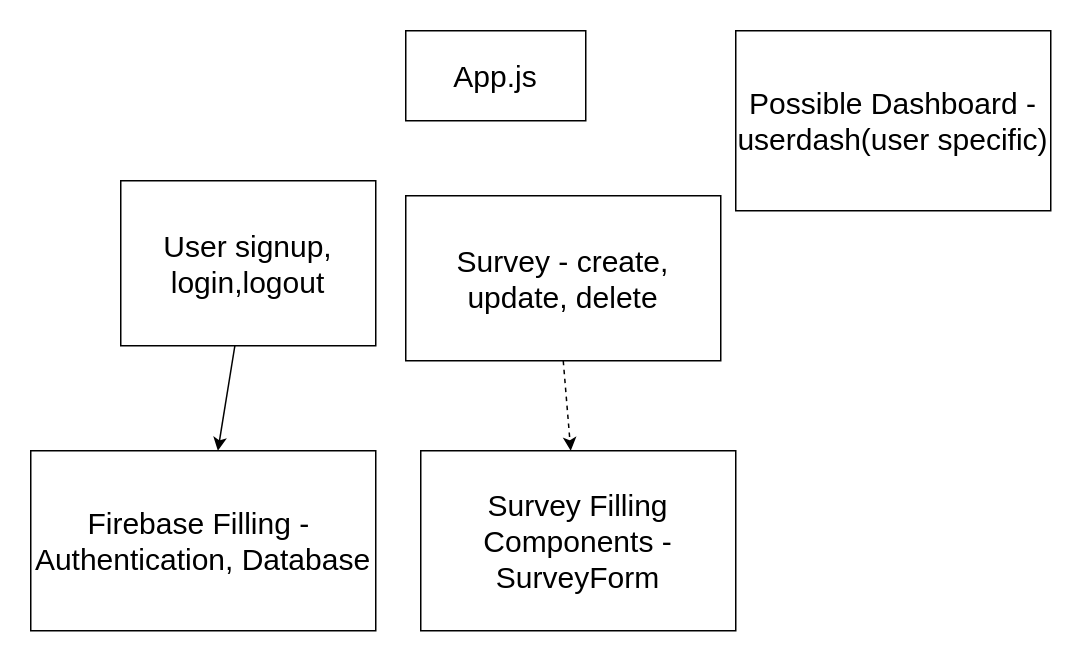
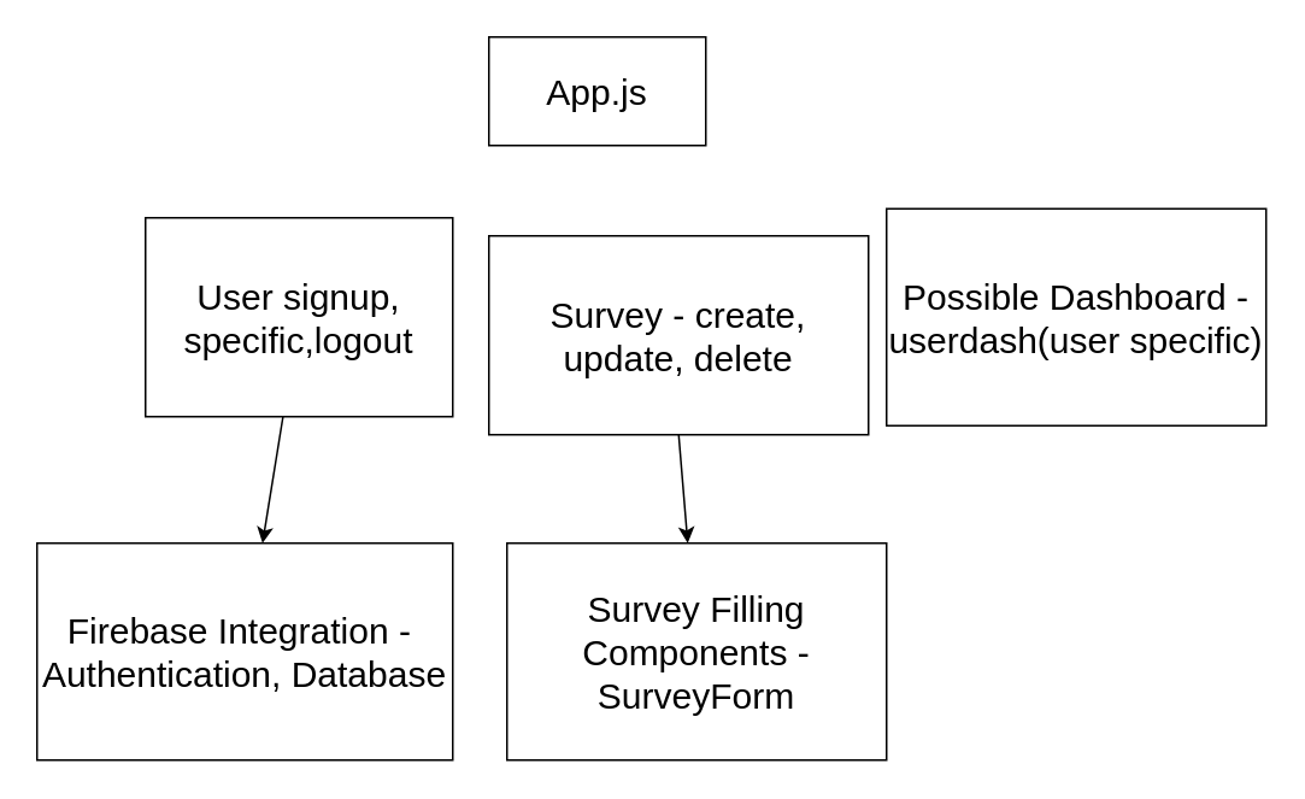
- <mxCell id="7" value="Possible Dashboard - userdash(user specific)" style="rounded=0;whiteSpace=wrap;html=1;fontSize=20;" vertex="1" parent="1"><mxGeometry x="490" y="20" width="210" height="120" as="geometry" /></mxCell>
+ <mxCell id="7" value="Possible Dashboard - userdash(user specific)" style="rounded=0;whiteSpace=wrap;html=1;fontSize=20;" vertex="1" parent="1"><mxGeometry x="490" y="115" width="210" height="120" as="geometry" /></mxCell>
- <mxCell id="4" value="User signup, login,logout" style="rounded=0;whiteSpace=wrap;html=1;fontSize=20;" vertex="1" parent="1"><mxGeometry x="80" y="120" width="170" height="110" as="geometry" /></mxCell>
+ <mxCell id="4" value="User signup, specific,logout" style="rounded=0;whiteSpace=wrap;html=1;fontSize=20;" vertex="1" parent="1"><mxGeometry x="80" y="120" width="170" height="110" as="geometry" /></mxCell>
- <mxCell id="5" style="edgeStyle=none;html=1;exitX=0.5;exitY=1;exitDx=0;exitDy=0;fontSize=20;dashed=1;" edge="1" parent="1" source="6" target="9"><mxGeometry relative="1" as="geometry" /></mxCell>
+ <mxCell id="5" style="edgeStyle=none;html=1;exitX=0.5;exitY=1;exitDx=0;exitDy=0;fontSize=20;" edge="1" parent="1" source="6" target="9"><mxGeometry relative="1" as="geometry" /></mxCell>
- <mxCell id="8" value="Firebase Filling -&amp;nbsp;&lt;br&gt;Authentication, Database" style="rounded=0;whiteSpace=wrap;html=1;fontSize=20;" vertex="1" parent="1"><mxGeometry x="20" y="300" width="230" height="120" as="geometry" /></mxCell>
+ <mxCell id="8" value="Firebase Integration -&amp;nbsp;&lt;br&gt;Authentication, Database" style="rounded=0;whiteSpace=wrap;html=1;fontSize=20;" vertex="1" parent="1"><mxGeometry x="20" y="300" width="230" height="120" as="geometry" /></mxCell>
